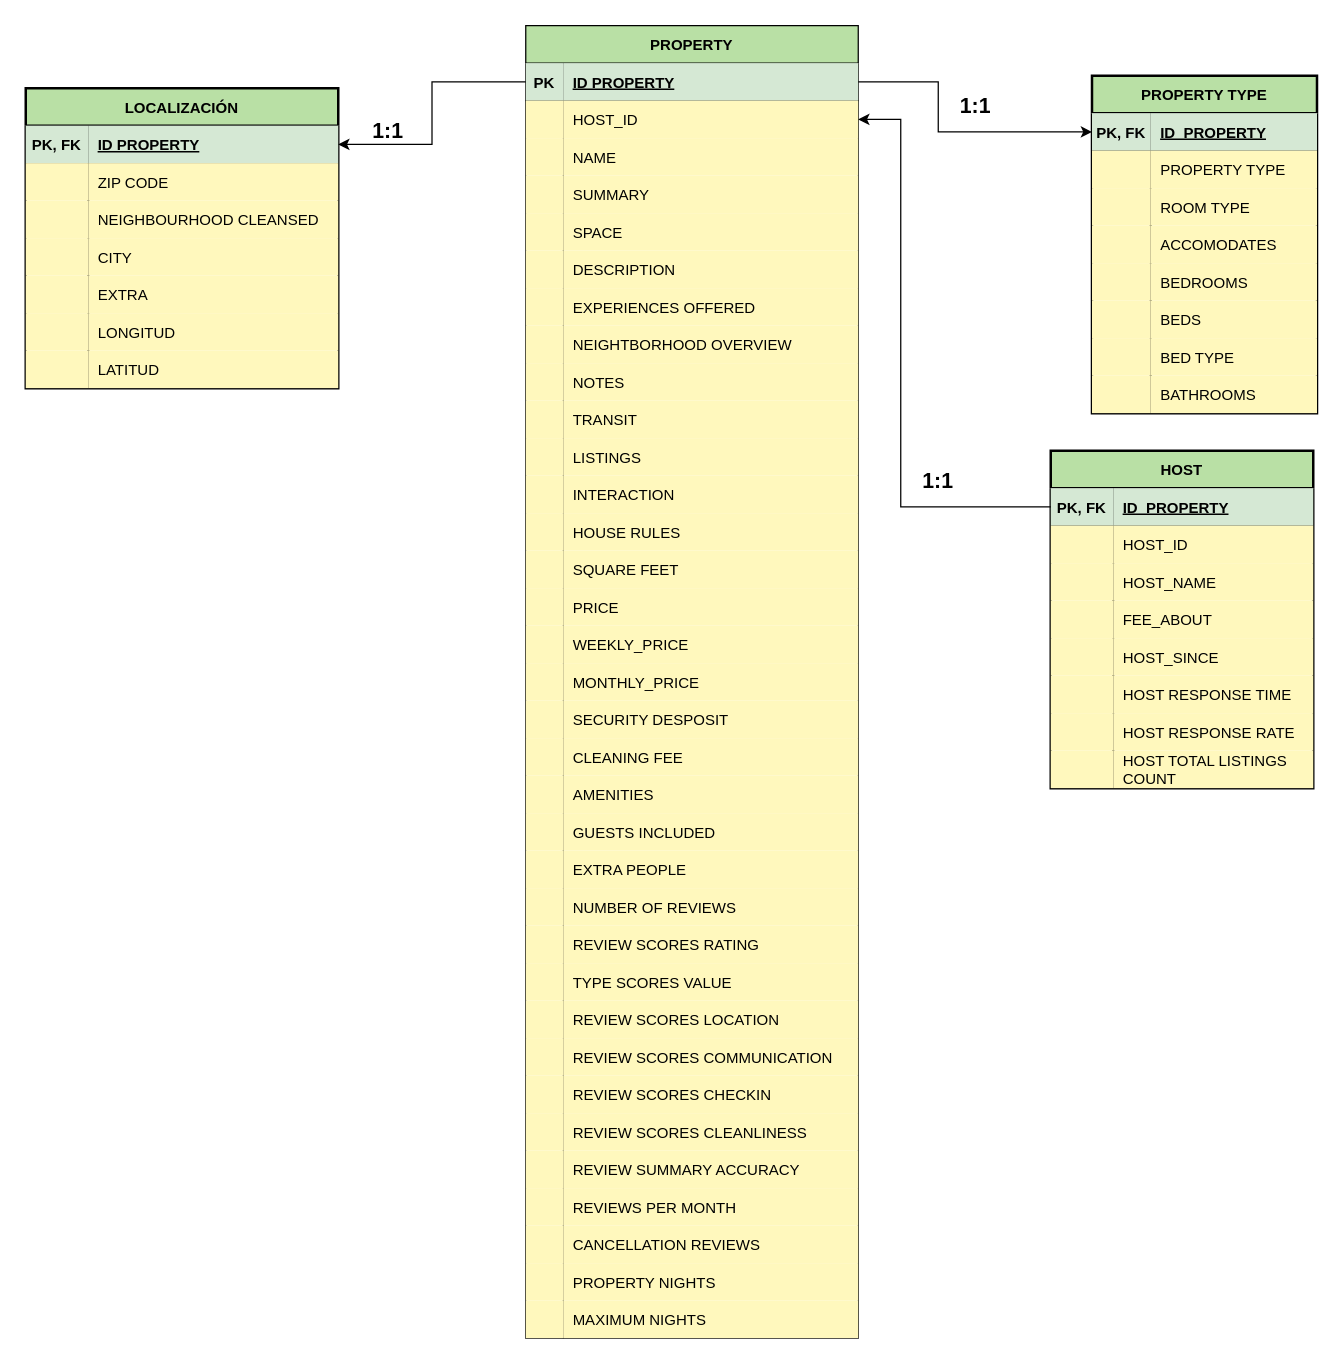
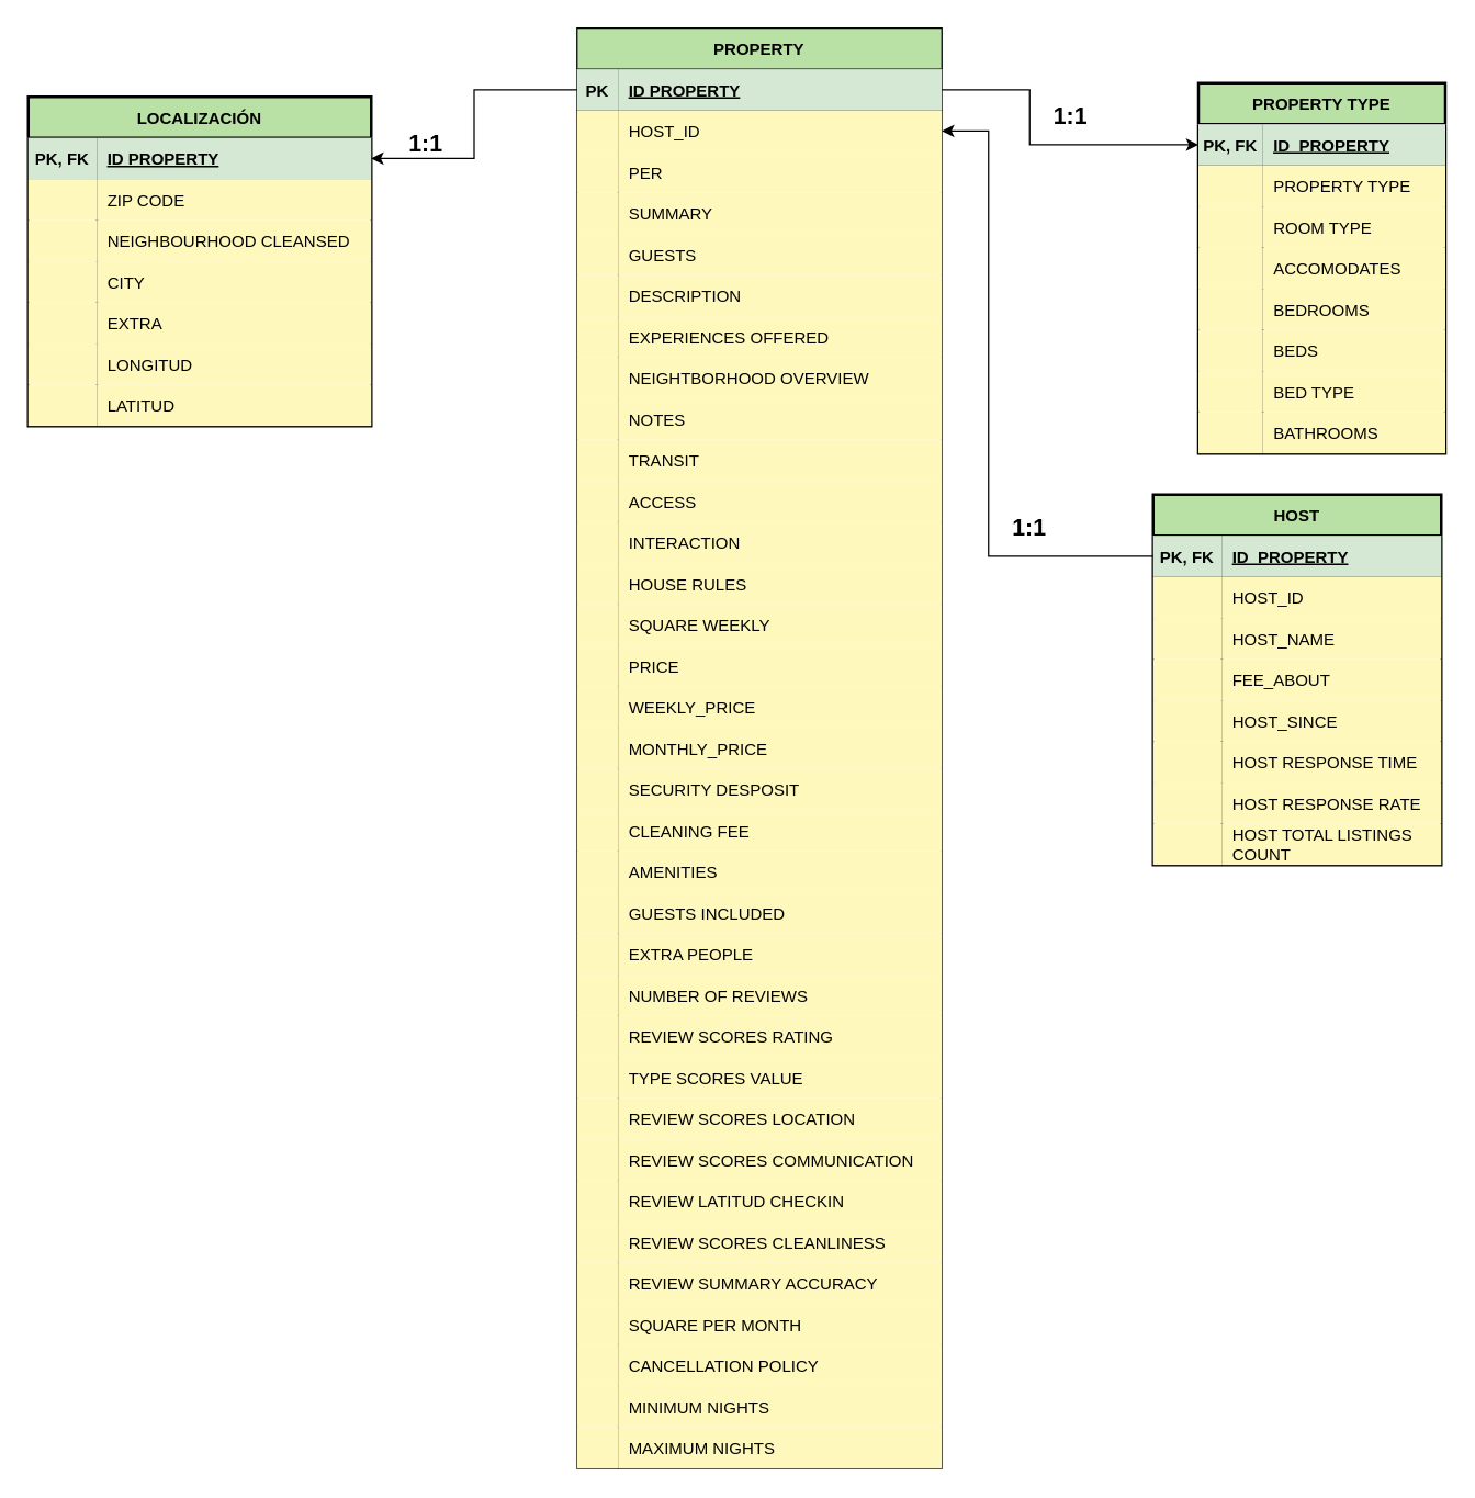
- <mxCell id="11" value="NAME" style="shape=partialRectangle;connectable=0;fillColor=#FFF8BD;top=0;left=0;bottom=0;right=0;align=left;spacingLeft=6;overflow=hidden;strokeColor=#FF1E05;fontColor=#000000;" parent="9" vertex="1"><mxGeometry x="30" width="236" height="30" as="geometry"><mxRectangle width="236" height="30" as="alternateBounds" /></mxGeometry></mxCell>
+ <mxCell id="11" value="PER" style="shape=partialRectangle;connectable=0;fillColor=#FFF8BD;top=0;left=0;bottom=0;right=0;align=left;spacingLeft=6;overflow=hidden;strokeColor=#FF1E05;fontColor=#000000;" parent="9" vertex="1"><mxGeometry x="30" width="236" height="30" as="geometry"><mxRectangle width="236" height="30" as="alternateBounds" /></mxGeometry></mxCell>
- <mxCell id="17" value="SPACE" style="shape=partialRectangle;connectable=0;fillColor=#FFF8BD;top=0;left=0;bottom=0;right=0;align=left;spacingLeft=6;overflow=hidden;strokeColor=#FF1E05;fontColor=#000000;" parent="15" vertex="1"><mxGeometry x="30" width="236" height="30" as="geometry"><mxRectangle width="236" height="30" as="alternateBounds" /></mxGeometry></mxCell>
+ <mxCell id="17" value="GUESTS" style="shape=partialRectangle;connectable=0;fillColor=#FFF8BD;top=0;left=0;bottom=0;right=0;align=left;spacingLeft=6;overflow=hidden;strokeColor=#FF1E05;fontColor=#000000;" parent="15" vertex="1"><mxGeometry x="30" width="236" height="30" as="geometry"><mxRectangle width="236" height="30" as="alternateBounds" /></mxGeometry></mxCell>
- <mxCell id="35" value="LISTINGS" style="shape=partialRectangle;connectable=0;fillColor=#FFF8BD;top=0;left=0;bottom=0;right=0;align=left;spacingLeft=6;overflow=hidden;strokeColor=#FF1E05;fontColor=#000000;" parent="33" vertex="1"><mxGeometry x="30" width="236" height="30" as="geometry"><mxRectangle width="236" height="30" as="alternateBounds" /></mxGeometry></mxCell>
+ <mxCell id="35" value="ACCESS" style="shape=partialRectangle;connectable=0;fillColor=#FFF8BD;top=0;left=0;bottom=0;right=0;align=left;spacingLeft=6;overflow=hidden;strokeColor=#FF1E05;fontColor=#000000;" parent="33" vertex="1"><mxGeometry x="30" width="236" height="30" as="geometry"><mxRectangle width="236" height="30" as="alternateBounds" /></mxGeometry></mxCell>
- <mxCell id="44" value="SQUARE FEET" style="shape=partialRectangle;connectable=0;fillColor=#FFF8BD;top=0;left=0;bottom=0;right=0;align=left;spacingLeft=6;overflow=hidden;" parent="42" vertex="1"><mxGeometry x="30" width="236" height="30" as="geometry"><mxRectangle width="236" height="30" as="alternateBounds" /></mxGeometry></mxCell>
+ <mxCell id="44" value="SQUARE WEEKLY" style="shape=partialRectangle;connectable=0;fillColor=#FFF8BD;top=0;left=0;bottom=0;right=0;align=left;spacingLeft=6;overflow=hidden;" parent="42" vertex="1"><mxGeometry x="30" width="236" height="30" as="geometry"><mxRectangle width="236" height="30" as="alternateBounds" /></mxGeometry></mxCell>
- <mxCell id="86" value="REVIEW SCORES CHECKIN" style="shape=partialRectangle;connectable=0;fillColor=#FFF8BD;top=0;left=0;bottom=0;right=0;align=left;spacingLeft=6;overflow=hidden;" parent="84" vertex="1"><mxGeometry x="30" width="236" height="30" as="geometry"><mxRectangle width="236" height="30" as="alternateBounds" /></mxGeometry></mxCell>
+ <mxCell id="86" value="REVIEW LATITUD CHECKIN" style="shape=partialRectangle;connectable=0;fillColor=#FFF8BD;top=0;left=0;bottom=0;right=0;align=left;spacingLeft=6;overflow=hidden;" parent="84" vertex="1"><mxGeometry x="30" width="236" height="30" as="geometry"><mxRectangle width="236" height="30" as="alternateBounds" /></mxGeometry></mxCell>
- <mxCell id="95" value="REVIEWS PER MONTH" style="shape=partialRectangle;connectable=0;fillColor=#FFF8BD;top=0;left=0;bottom=0;right=0;align=left;spacingLeft=6;overflow=hidden;" parent="93" vertex="1"><mxGeometry x="30" width="236" height="30" as="geometry"><mxRectangle width="236" height="30" as="alternateBounds" /></mxGeometry></mxCell>
+ <mxCell id="95" value="SQUARE PER MONTH" style="shape=partialRectangle;connectable=0;fillColor=#FFF8BD;top=0;left=0;bottom=0;right=0;align=left;spacingLeft=6;overflow=hidden;" parent="93" vertex="1"><mxGeometry x="30" width="236" height="30" as="geometry"><mxRectangle width="236" height="30" as="alternateBounds" /></mxGeometry></mxCell>
- <mxCell id="98" value="CANCELLATION REVIEWS" style="shape=partialRectangle;connectable=0;fillColor=#FFF8BD;top=0;left=0;bottom=0;right=0;align=left;spacingLeft=6;overflow=hidden;" parent="96" vertex="1"><mxGeometry x="30" width="236" height="30" as="geometry"><mxRectangle width="236" height="30" as="alternateBounds" /></mxGeometry></mxCell>
+ <mxCell id="98" value="CANCELLATION POLICY" style="shape=partialRectangle;connectable=0;fillColor=#FFF8BD;top=0;left=0;bottom=0;right=0;align=left;spacingLeft=6;overflow=hidden;" parent="96" vertex="1"><mxGeometry x="30" width="236" height="30" as="geometry"><mxRectangle width="236" height="30" as="alternateBounds" /></mxGeometry></mxCell>
- <mxCell id="101" value="PROPERTY NIGHTS" style="shape=partialRectangle;connectable=0;fillColor=#FFF8BD;top=0;left=0;bottom=0;right=0;align=left;spacingLeft=6;overflow=hidden;" parent="99" vertex="1"><mxGeometry x="30" width="236" height="30" as="geometry"><mxRectangle width="236" height="30" as="alternateBounds" /></mxGeometry></mxCell>
+ <mxCell id="101" value="MINIMUM NIGHTS" style="shape=partialRectangle;connectable=0;fillColor=#FFF8BD;top=0;left=0;bottom=0;right=0;align=left;spacingLeft=6;overflow=hidden;" parent="99" vertex="1"><mxGeometry x="30" width="236" height="30" as="geometry"><mxRectangle width="236" height="30" as="alternateBounds" /></mxGeometry></mxCell>
